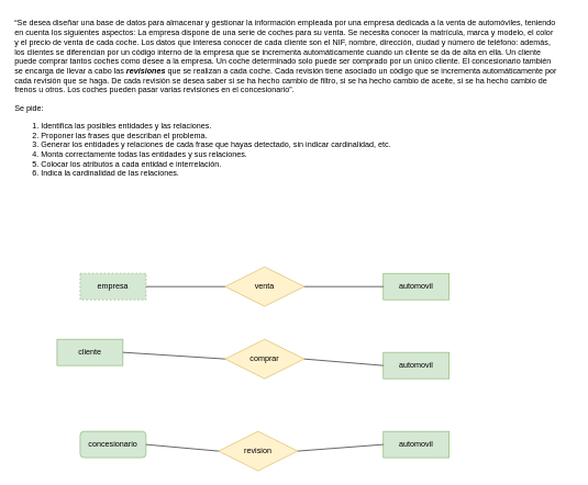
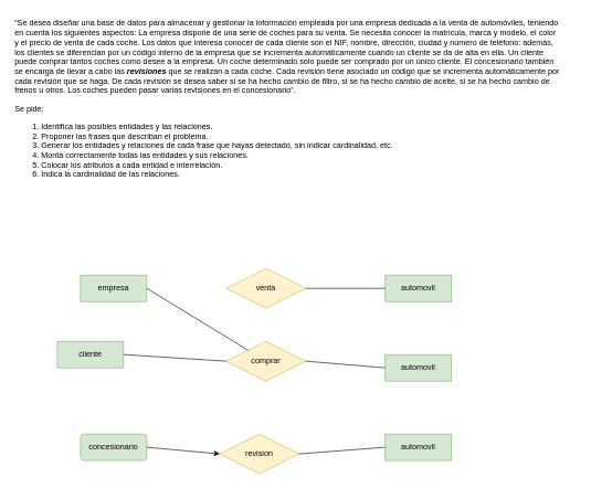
- <mxCell id="3" value="empresa" style="whiteSpace=wrap;html=1;align=center;fillColor=#d5e8d4;strokeColor=#82b366;dashed=1;" vertex="1" parent="1"><mxGeometry x="121" y="415" width="100" height="40" as="geometry" /></mxCell>
+ <mxCell id="3" value="empresa" style="whiteSpace=wrap;html=1;align=center;fillColor=#d5e8d4;strokeColor=#82b366;" vertex="1" parent="1"><mxGeometry x="121" y="415" width="100" height="40" as="geometry" /></mxCell>
- <mxCell id="12" value="" style="endArrow=none;html=1;rounded=0;entryX=0;entryY=0.5;entryDx=0;entryDy=0;exitX=1;exitY=0.5;exitDx=0;exitDy=0;" edge="1" parent="1" source="3" target="4"><mxGeometry relative="1" as="geometry"><mxPoint x="261" y="375" as="sourcePoint" /><mxPoint x="421" y="375" as="targetPoint" /></mxGeometry></mxCell>
+ <mxCell id="12" value="" style="endArrow=none;html=1;rounded=0;exitX=1;exitY=0.5;exitDx=0;exitDy=0;" edge="1" parent="1" source="3" target="7"><mxGeometry relative="1" as="geometry"><mxPoint x="261" y="375" as="sourcePoint" /><mxPoint x="421" y="375" as="targetPoint" /></mxGeometry></mxCell>
- <mxCell id="16" value="" style="endArrow=none;html=1;rounded=0;exitX=1;exitY=0.5;exitDx=0;exitDy=0;entryX=0;entryY=0.5;entryDx=0;entryDy=0;" edge="1" parent="1" source="9" target="10"><mxGeometry relative="1" as="geometry"><mxPoint x="281" y="645" as="sourcePoint" /><mxPoint x="441" y="645" as="targetPoint" /></mxGeometry></mxCell>
+ <mxCell id="16" value="" style="endArrow=classic;html=1;rounded=0;exitX=1;exitY=0.5;exitDx=0;exitDy=0;entryX=0;entryY=0.5;entryDx=0;entryDy=0;" edge="1" parent="1" source="9" target="10"><mxGeometry relative="1" as="geometry"><mxPoint x="281" y="645" as="sourcePoint" /><mxPoint x="441" y="645" as="targetPoint" /></mxGeometry></mxCell>
